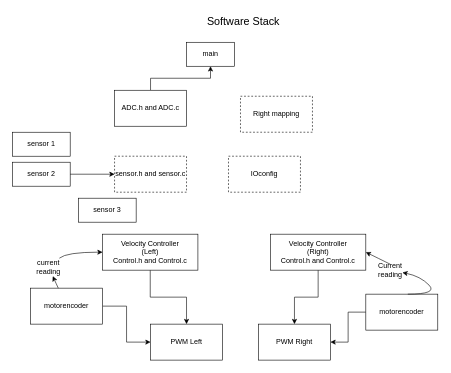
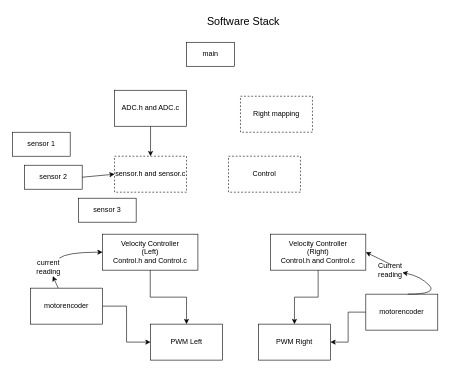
- <mxCell id="25" value="" style="edgeStyle=orthogonalEdgeStyle;rounded=0;orthogonalLoop=1;jettySize=auto;html=1;" edge="1" parent="1" source="26" target="20"><mxGeometry relative="1" as="geometry" /></mxCell>
+ <mxCell id="25" value="" style="edgeStyle=orthogonalEdgeStyle;rounded=0;orthogonalLoop=1;jettySize=auto;html=1;" edge="1" parent="1" source="26" target="5"><mxGeometry relative="1" as="geometry" /></mxCell>
- <mxCell id="3" value="sensor 2&lt;br&gt;" style="rounded=0;whiteSpace=wrap;html=1;" vertex="1" parent="1"><mxGeometry x="20" y="270" width="96" height="40" as="geometry" /></mxCell>
+ <mxCell id="3" value="sensor 2&lt;br&gt;" style="rounded=0;whiteSpace=wrap;html=1;" vertex="1" parent="1"><mxGeometry x="40" y="275" width="96" height="40" as="geometry" /></mxCell>
- <mxCell id="29" value="IOconfig" style="rounded=0;whiteSpace=wrap;html=1;align=center;dashed=1;" vertex="1" parent="1"><mxGeometry x="380" y="260" width="120" height="60" as="geometry" /></mxCell>
+ <mxCell id="29" value="Control" style="rounded=0;whiteSpace=wrap;html=1;align=center;dashed=1;" vertex="1" parent="1"><mxGeometry x="380" y="260" width="120" height="60" as="geometry" /></mxCell>
